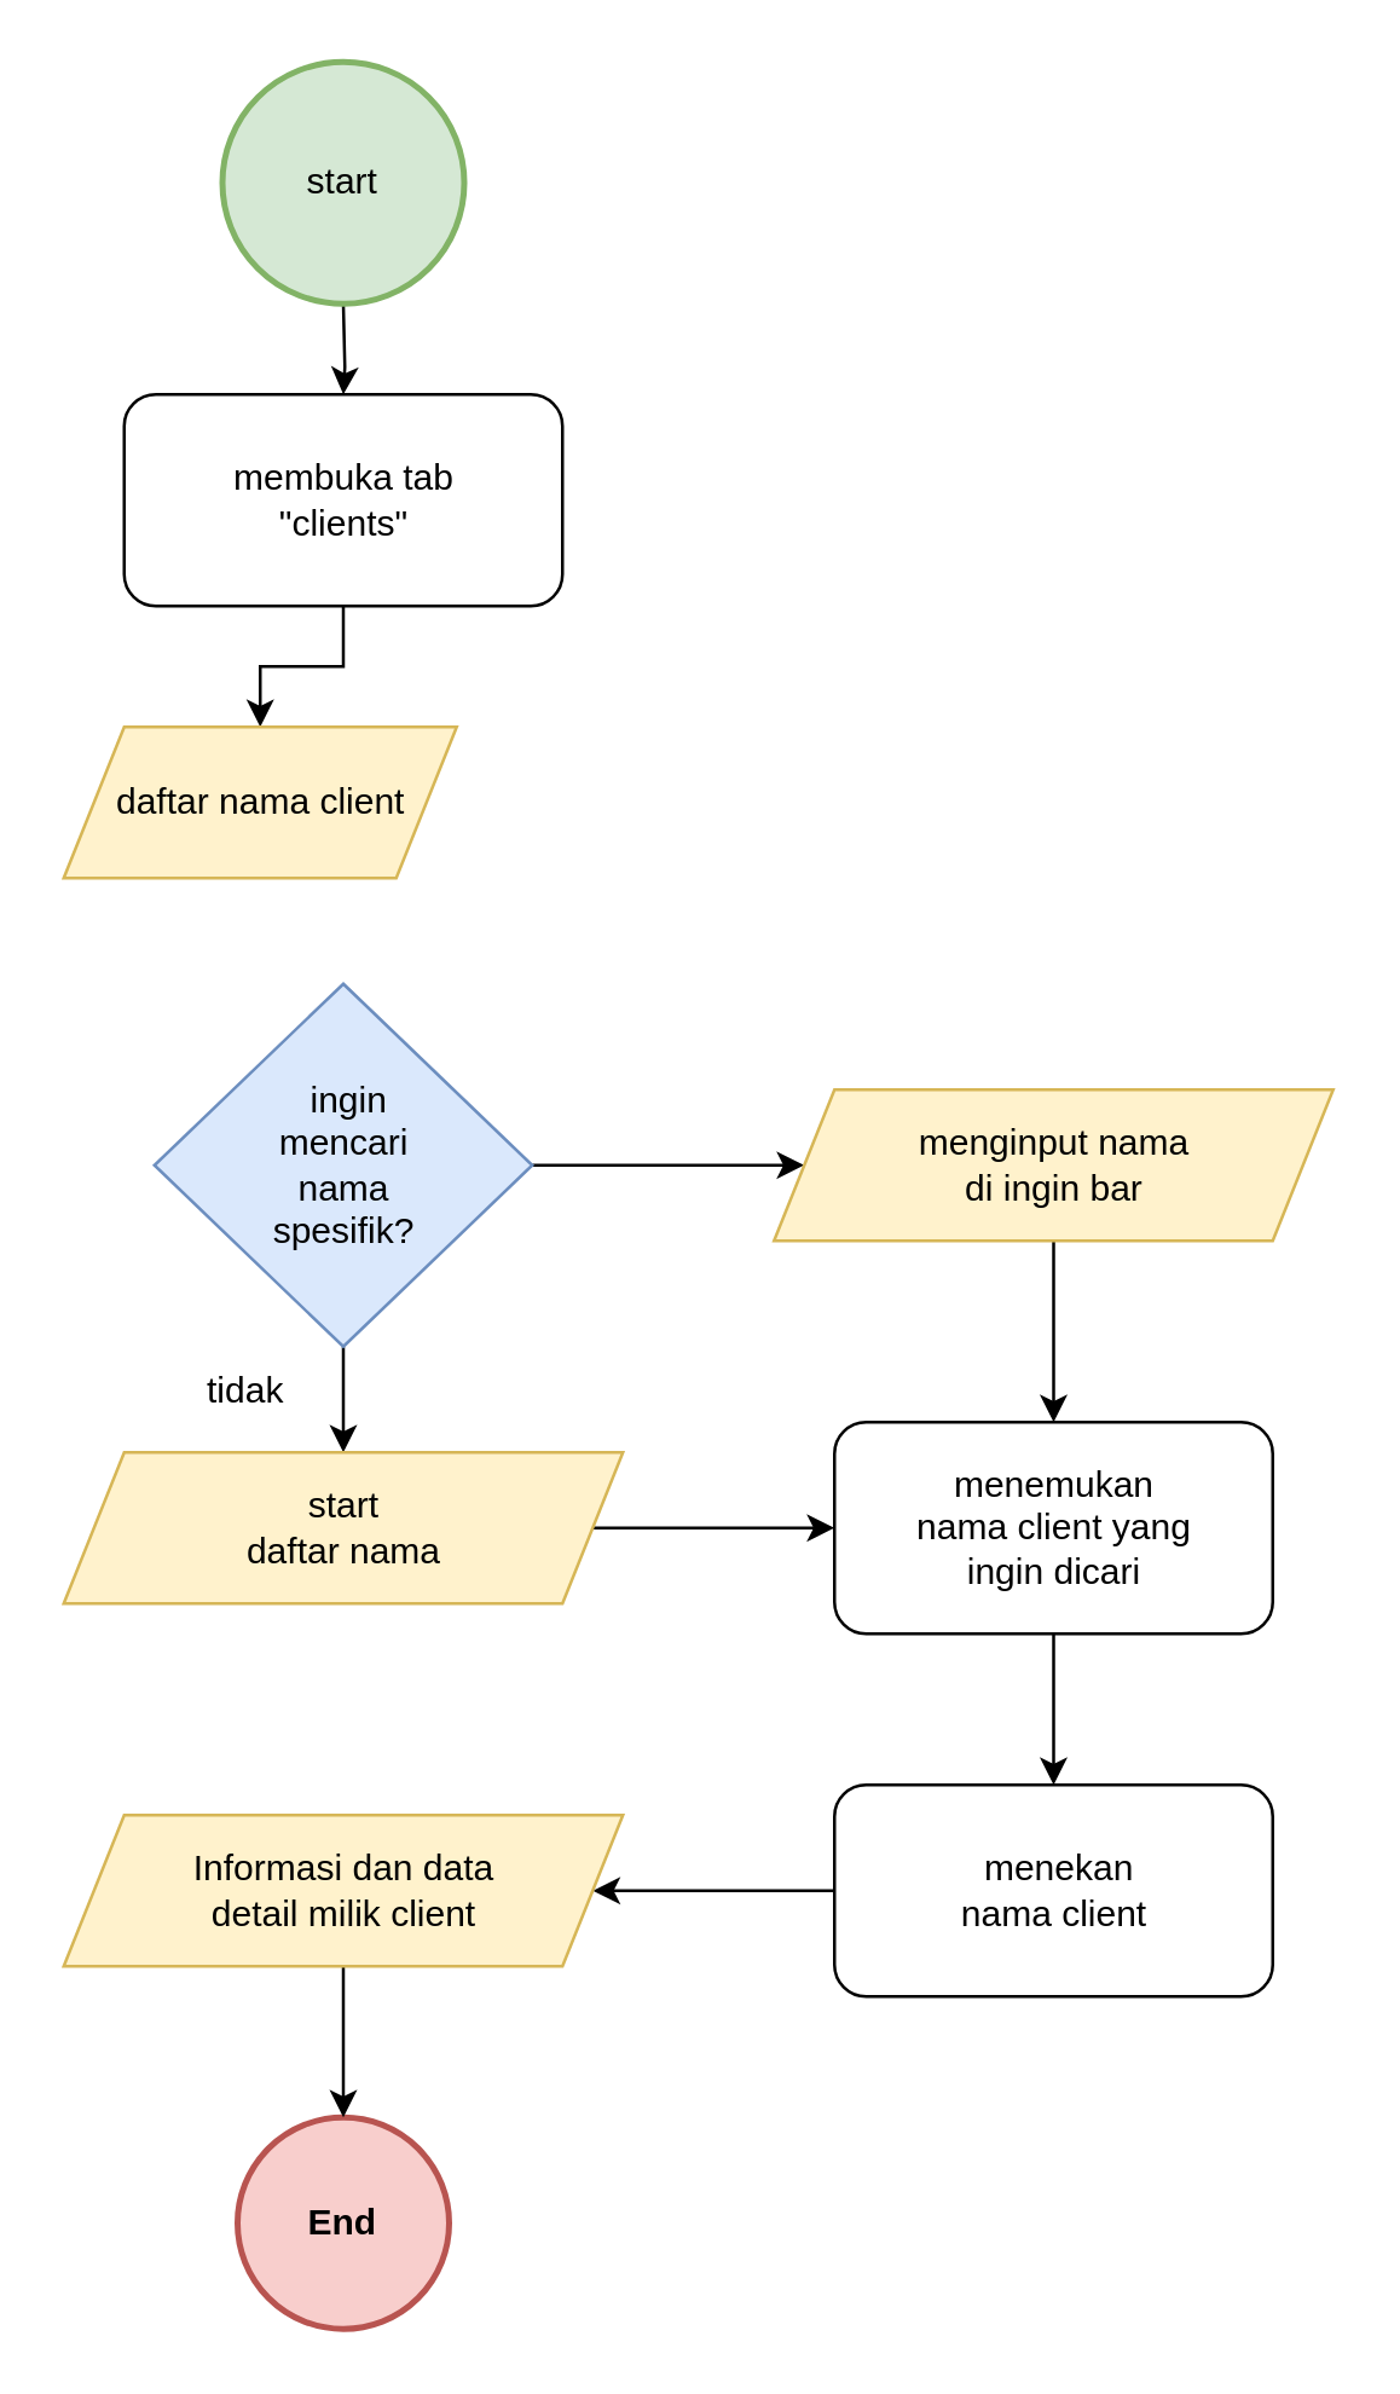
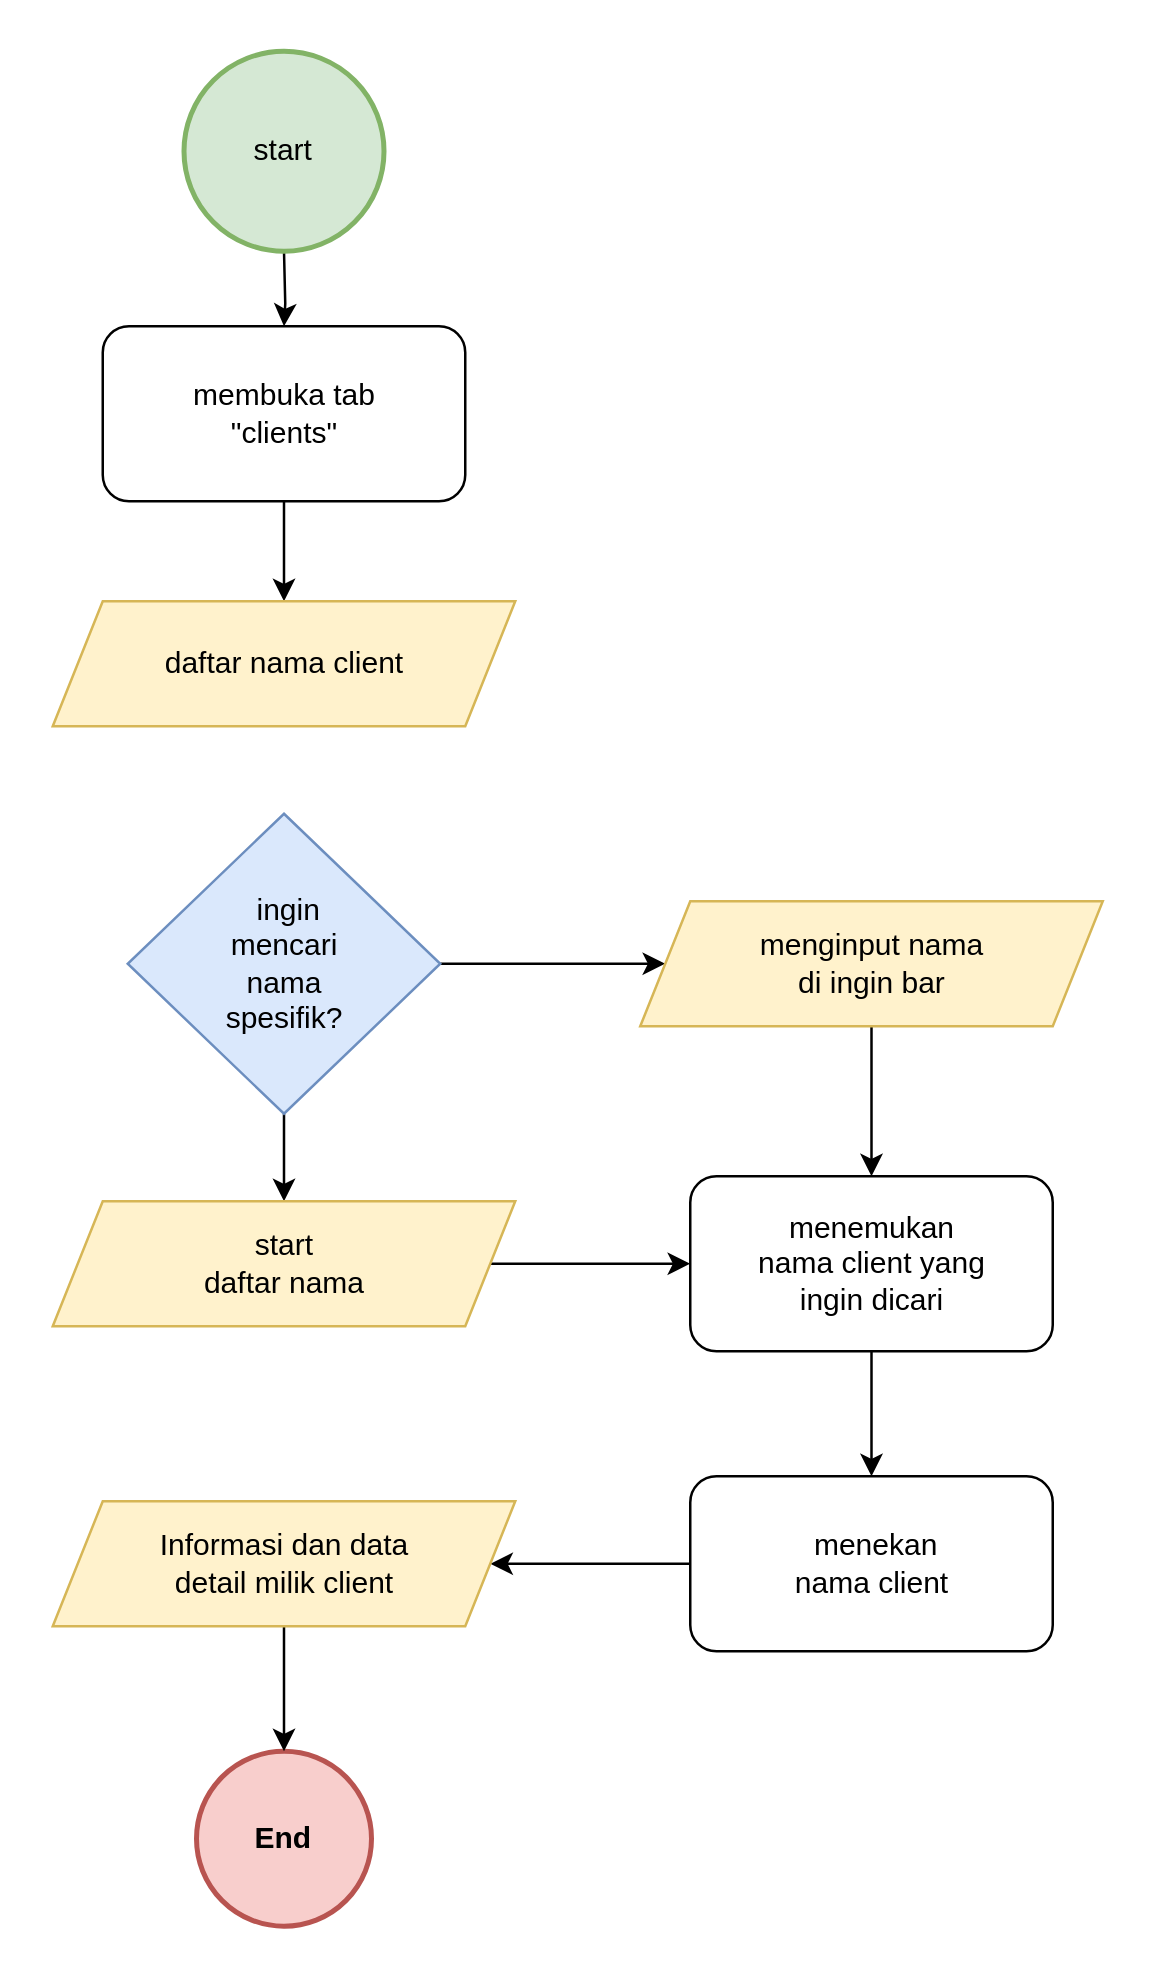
- <mxCell id="19" value="daftar nama client" style="shape=parallelogram;perimeter=parallelogramPerimeter;whiteSpace=wrap;html=1;fixedSize=1;strokeWidth=1;fillColor=#fff2cc;strokeColor=#d6b656;" vertex="1" parent="1"><mxGeometry x="20.5" y="240" width="130" height="50" as="geometry" /></mxCell>
+ <mxCell id="19" value="daftar nama client" style="shape=parallelogram;perimeter=parallelogramPerimeter;whiteSpace=wrap;html=1;fixedSize=1;strokeWidth=1;fillColor=#fff2cc;strokeColor=#d6b656;" vertex="1" parent="1"><mxGeometry x="20.5" y="240" width="185" height="50" as="geometry" /></mxCell>
- <mxCell id="17" value="tidak" style="text;html=1;strokeColor=none;fillColor=none;align=center;verticalAlign=middle;whiteSpace=wrap;rounded=0;" vertex="1" parent="1"><mxGeometry x="50.5" y="445" width="60" height="30" as="geometry" /></mxCell>
